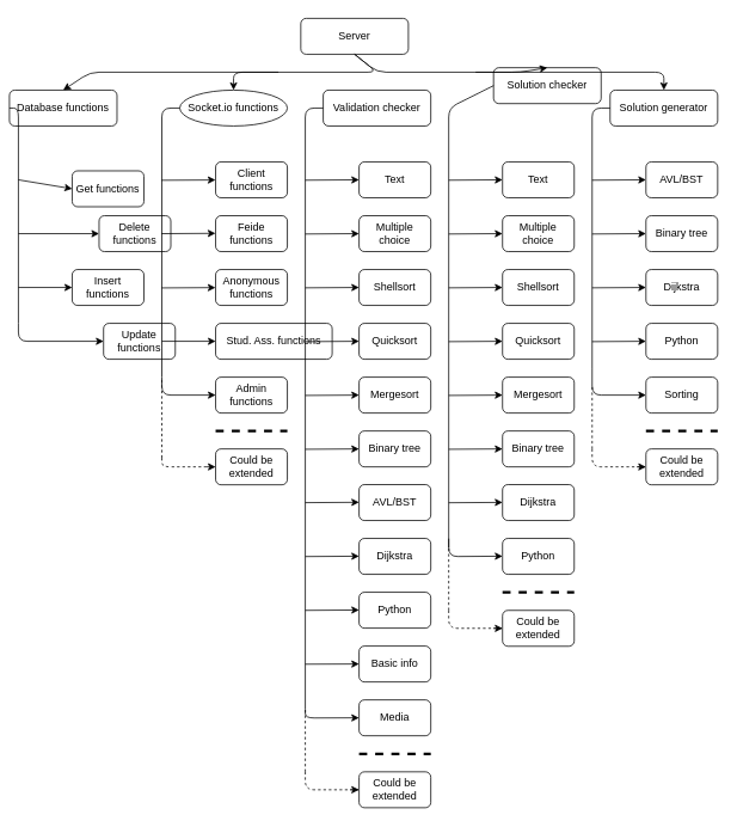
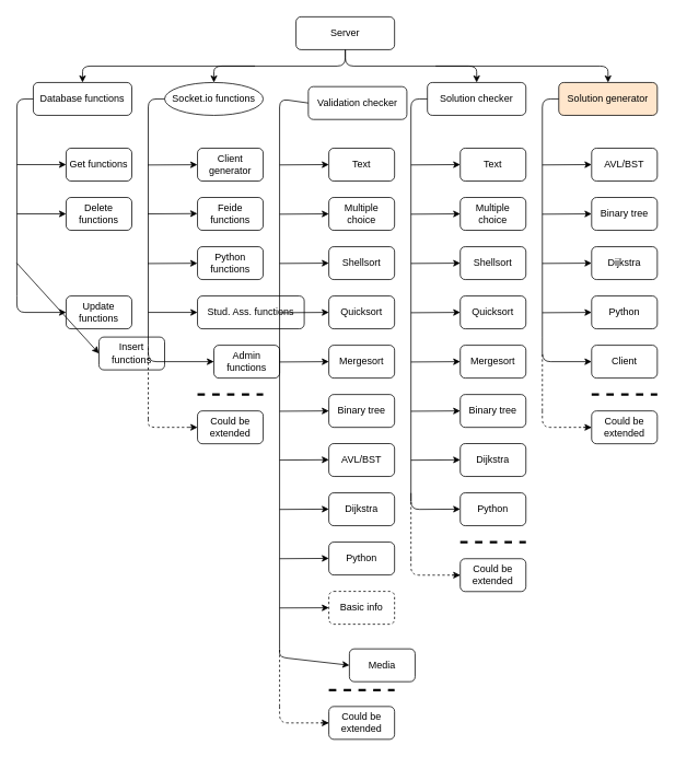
- <mxCell id="2" value="Server" style="rounded=1;whiteSpace=wrap;html=1;" vertex="1" parent="1"><mxGeometry x="335" y="20" width="120" height="40" as="geometry" /></mxCell>
+ <mxCell id="2" value="Server" style="rounded=1;whiteSpace=wrap;html=1;" vertex="1" parent="1"><mxGeometry x="360" y="20" width="120" height="40" as="geometry" /></mxCell>
- <mxCell id="6" value="Solution checker" style="rounded=1;whiteSpace=wrap;html=1;" vertex="1" parent="1"><mxGeometry x="550" y="75" width="120" height="40" as="geometry" /></mxCell>
+ <mxCell id="6" value="Solution checker" style="rounded=1;whiteSpace=wrap;html=1;" vertex="1" parent="1"><mxGeometry x="520" y="100" width="120" height="40" as="geometry" /></mxCell>
- <mxCell id="3" value="Database functions" style="rounded=1;whiteSpace=wrap;html=1;" vertex="1" parent="1"><mxGeometry x="10" y="100" width="120" height="40" as="geometry" /></mxCell>
+ <mxCell id="3" value="Database functions" style="rounded=1;whiteSpace=wrap;html=1;" vertex="1" parent="1"><mxGeometry x="40" y="100" width="120" height="40" as="geometry" /></mxCell>
- <mxCell id="5" value="Validation checker" style="rounded=1;whiteSpace=wrap;html=1;" vertex="1" parent="1"><mxGeometry x="360" y="100" width="120" height="40" as="geometry" /></mxCell>
+ <mxCell id="5" value="Validation checker" style="rounded=1;whiteSpace=wrap;html=1;" vertex="1" parent="1"><mxGeometry x="375" y="105" width="120" height="40" as="geometry" /></mxCell>
- <mxCell id="7" value="Solution generator" style="rounded=1;whiteSpace=wrap;html=1;" vertex="1" parent="1"><mxGeometry x="680" y="100" width="120" height="40" as="geometry" /></mxCell>
+ <mxCell id="7" value="Solution generator" style="rounded=1;whiteSpace=wrap;html=1;fillColor=#ffe6cc;" vertex="1" parent="1"><mxGeometry x="680" y="100" width="120" height="40" as="geometry" /></mxCell>
- <mxCell id="17" value="Client functions" style="rounded=1;whiteSpace=wrap;html=1;" vertex="1" parent="1"><mxGeometry x="240" y="180" width="80" height="40" as="geometry" /></mxCell>
+ <mxCell id="17" value="Client generator" style="rounded=1;whiteSpace=wrap;html=1;" vertex="1" parent="1"><mxGeometry x="240" y="180" width="80" height="40" as="geometry" /></mxCell>
- <mxCell id="8" value="Get functions" style="rounded=1;whiteSpace=wrap;html=1;" vertex="1" parent="1"><mxGeometry x="80" y="190" width="80" height="40" as="geometry" /></mxCell>
+ <mxCell id="8" value="Get functions" style="rounded=1;whiteSpace=wrap;html=1;" vertex="1" parent="1"><mxGeometry x="80" y="180" width="80" height="40" as="geometry" /></mxCell>
- <mxCell id="9" value="Delete functions" style="rounded=1;whiteSpace=wrap;html=1;" vertex="1" parent="1"><mxGeometry x="110" y="240" width="80" height="40" as="geometry" /></mxCell>
+ <mxCell id="9" value="Delete functions" style="rounded=1;whiteSpace=wrap;html=1;" vertex="1" parent="1"><mxGeometry x="80" y="240" width="80" height="40" as="geometry" /></mxCell>
- <mxCell id="10" value="Insert functions" style="rounded=1;whiteSpace=wrap;html=1;" vertex="1" parent="1"><mxGeometry x="80" y="300" width="80" height="40" as="geometry" /></mxCell>
+ <mxCell id="10" value="Insert functions" style="rounded=1;whiteSpace=wrap;html=1;" vertex="1" parent="1"><mxGeometry x="120" y="410" width="80" height="40" as="geometry" /></mxCell>
- <mxCell id="19" value="Anonymous functions" style="rounded=1;whiteSpace=wrap;html=1;" vertex="1" parent="1"><mxGeometry x="240" y="300" width="80" height="40" as="geometry" /></mxCell>
+ <mxCell id="19" value="Python functions" style="rounded=1;whiteSpace=wrap;html=1;" vertex="1" parent="1"><mxGeometry x="240" y="300" width="80" height="40" as="geometry" /></mxCell>
- <mxCell id="11" value="Update functions" style="rounded=1;whiteSpace=wrap;html=1;" vertex="1" parent="1"><mxGeometry x="115" y="360" width="80" height="40" as="geometry" /></mxCell>
+ <mxCell id="11" value="Update functions" style="rounded=1;whiteSpace=wrap;html=1;" vertex="1" parent="1"><mxGeometry x="80" y="360" width="80" height="40" as="geometry" /></mxCell>
- <mxCell id="21" value="Admin functions" style="rounded=1;whiteSpace=wrap;html=1;" vertex="1" parent="1"><mxGeometry x="240" y="420" width="80" height="40" as="geometry" /></mxCell>
+ <mxCell id="21" value="Admin functions" style="rounded=1;whiteSpace=wrap;html=1;" vertex="1" parent="1"><mxGeometry x="260" y="420" width="80" height="40" as="geometry" /></mxCell>
- <mxCell id="91" value="Sorting" style="rounded=1;whiteSpace=wrap;html=1;" vertex="1" parent="1"><mxGeometry x="720" y="420" width="80" height="40" as="geometry" /></mxCell>
+ <mxCell id="91" value="Client" style="rounded=1;whiteSpace=wrap;html=1;" vertex="1" parent="1"><mxGeometry x="720" y="420" width="80" height="40" as="geometry" /></mxCell>
- <mxCell id="42" value="Basic info&lt;br&gt;" style="rounded=1;whiteSpace=wrap;html=1;" vertex="1" parent="1"><mxGeometry x="400" y="719.786" width="80" height="40" as="geometry" /></mxCell>
+ <mxCell id="42" value="Basic info&lt;br&gt;" style="rounded=1;whiteSpace=wrap;html=1;dashed=1;" vertex="1" parent="1"><mxGeometry x="400" y="719.786" width="80" height="40" as="geometry" /></mxCell>
- <mxCell id="43" value="Media" style="rounded=1;whiteSpace=wrap;html=1;" vertex="1" parent="1"><mxGeometry x="400" y="779.786" width="80" height="40" as="geometry" /></mxCell>
+ <mxCell id="43" value="Media" style="rounded=1;whiteSpace=wrap;html=1;" vertex="1" parent="1"><mxGeometry x="425" y="789.786" width="80" height="40" as="geometry" /></mxCell>
